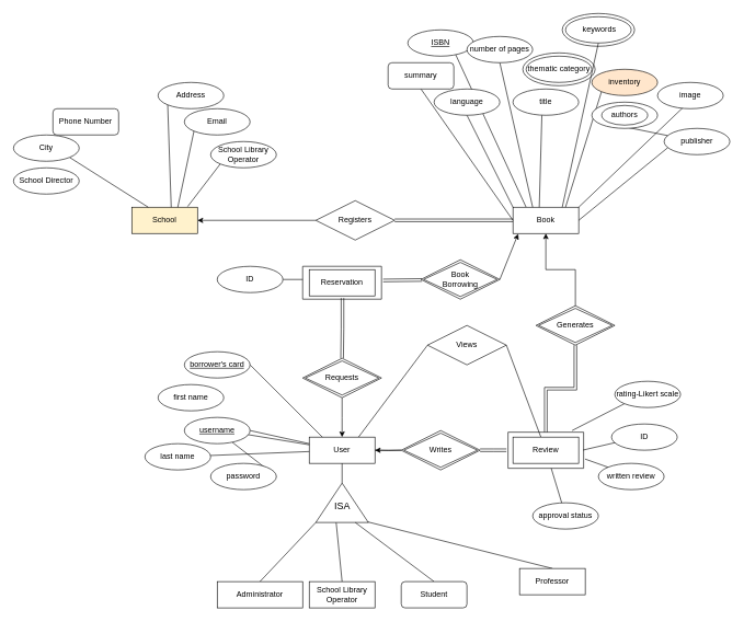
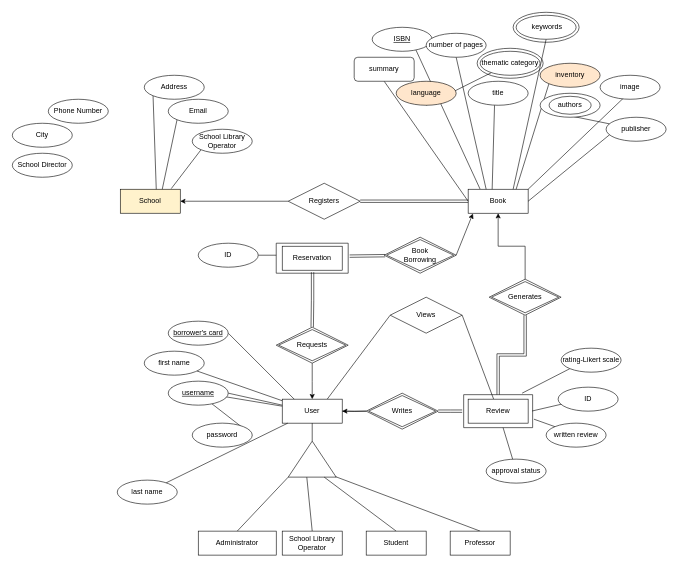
- <mxCell id="18" value="language" style="ellipse;whiteSpace=wrap;html=1;align=center;" parent="1" vertex="1"><mxGeometry x="660" y="135" width="100" height="40" as="geometry" /></mxCell>
+ <mxCell id="18" value="language" style="ellipse;whiteSpace=wrap;html=1;align=center;fillColor=#ffe6cc;" parent="1" vertex="1"><mxGeometry x="660" y="135" width="100" height="40" as="geometry" /></mxCell>
- <mxCell id="10" value="Phone Number" style="whiteSpace=wrap;html=1;align=center;rounded=1;" parent="1" vertex="1"><mxGeometry x="80" y="165" width="100" height="40" as="geometry" /></mxCell>
+ <mxCell id="10" value="Phone Number" style="ellipse;whiteSpace=wrap;html=1;align=center;" parent="1" vertex="1"><mxGeometry x="80" y="165" width="100" height="40" as="geometry" /></mxCell>
- <mxCell id="17" style="edgeStyle=none;rounded=0;orthogonalLoop=1;jettySize=auto;html=1;exitX=0.5;exitY=1;exitDx=0;exitDy=0;entryX=0;entryY=0;entryDx=0;entryDy=0;endArrow=none;endFill=0;" parent="1" source="18" target="15" edge="1"><mxGeometry relative="1" as="geometry" /></mxCell>
+ <mxCell id="17" style="edgeStyle=none;rounded=0;orthogonalLoop=1;jettySize=auto;html=1;exitX=0.5;exitY=1;exitDx=0;exitDy=0;endArrow=none;endFill=0;" parent="1" source="18" target="35" edge="1"><mxGeometry relative="1" as="geometry" /></mxCell>
- <mxCell id="4" style="edgeStyle=none;rounded=0;orthogonalLoop=1;jettySize=auto;html=1;exitX=1;exitY=1;exitDx=0;exitDy=0;entryX=0.25;entryY=0;entryDx=0;entryDy=0;endArrow=none;endFill=0;" parent="1" source="5" target="3" edge="1"><mxGeometry relative="1" as="geometry" /></mxCell>
+ <mxCell id="86" style="rounded=0;orthogonalLoop=1;jettySize=auto;html=1;endArrow=none;endFill=0;" parent="1" source="87" target="38" edge="1"><mxGeometry relative="1" as="geometry" /></mxCell>
- <mxCell id="85" value="last name" style="ellipse;whiteSpace=wrap;html=1;align=center;" parent="1" vertex="1"><mxGeometry x="220" y="675" width="100" height="40" as="geometry" /></mxCell>
+ <mxCell id="85" value="last name" style="ellipse;whiteSpace=wrap;html=1;align=center;" parent="1" vertex="1"><mxGeometry x="195" y="800" width="100" height="40" as="geometry" /></mxCell>
- <mxCell id="43" value="&lt;font style=&quot;font-size: 15px;&quot;&gt;ISA&lt;/font&gt;" style="text;html=1;align=center;verticalAlign=middle;resizable=0;points=[];autosize=1;strokeColor=none;fillColor=none;" parent="1" vertex="1"><mxGeometry x="495" y="755" width="50" height="30" as="geometry" /></mxCell>
- <mxCell id="49" value="Professor" style="whiteSpace=wrap;html=1;align=center;" parent="1" vertex="1"><mxGeometry x="790" y="865" width="100" height="40" as="geometry" /></mxCell>
+ <mxCell id="49" value="Professor" style="whiteSpace=wrap;html=1;align=center;" parent="1" vertex="1"><mxGeometry x="750" y="885" width="100" height="40" as="geometry" /></mxCell>
- <mxCell id="48" value="Student" style="whiteSpace=wrap;html=1;align=center;rounded=1;" parent="1" vertex="1"><mxGeometry x="610" y="885" width="100" height="40" as="geometry" /></mxCell>
+ <mxCell id="48" value="Student" style="whiteSpace=wrap;html=1;align=center;" parent="1" vertex="1"><mxGeometry x="610" y="885" width="100" height="40" as="geometry" /></mxCell>
